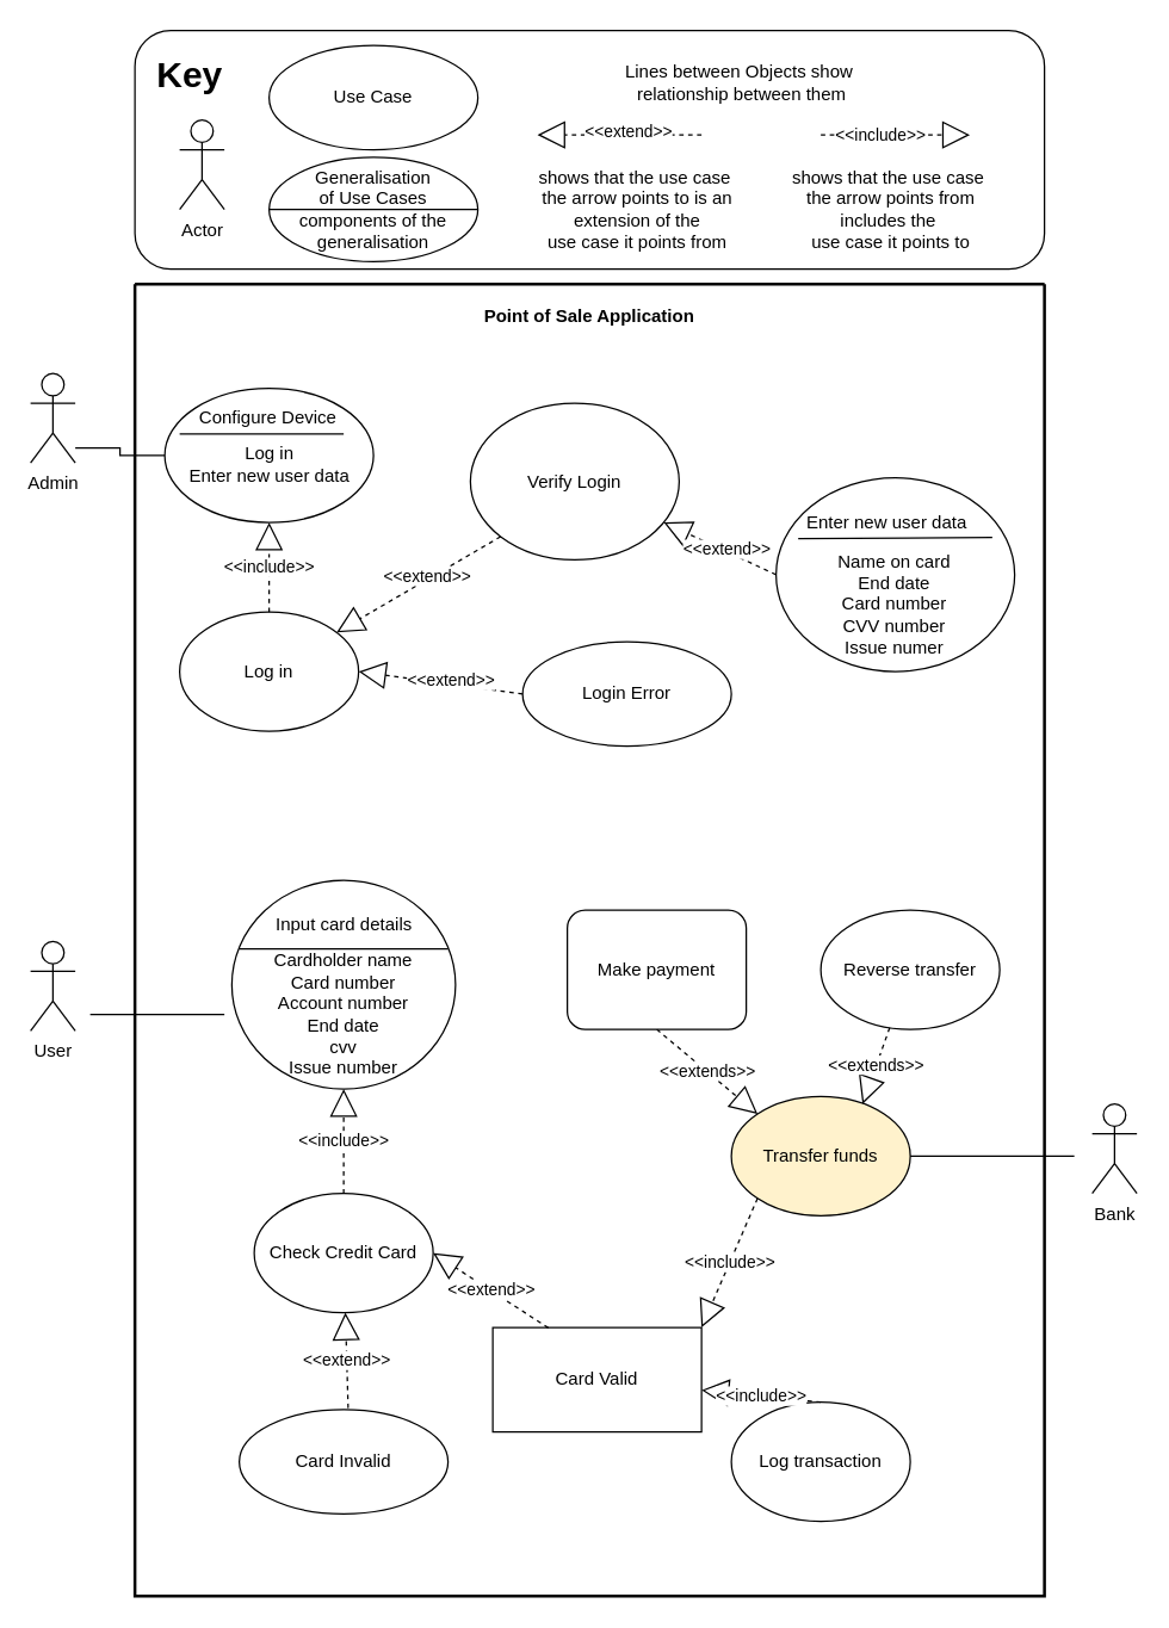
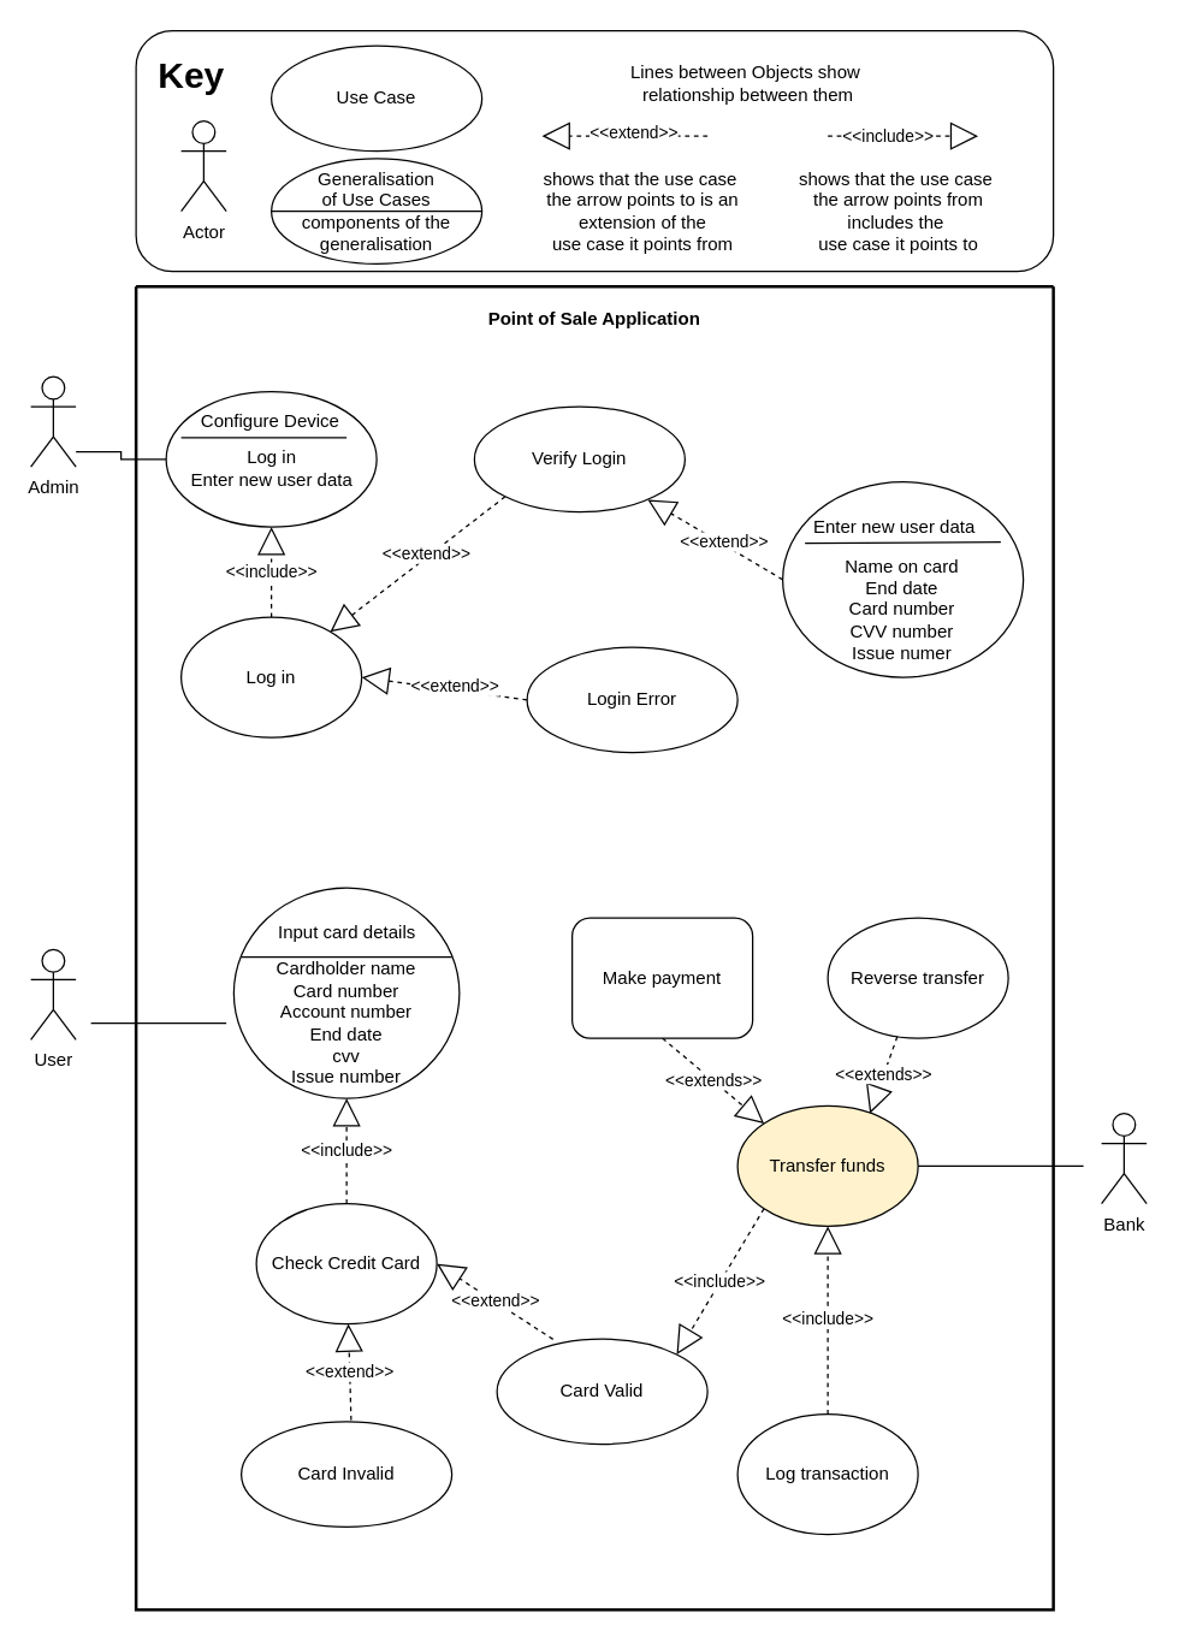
- <mxCell id="8" value="Verify Login" style="ellipse;whiteSpace=wrap;html=1;" parent="3" vertex="1"><mxGeometry x="225" y="80" width="140" height="105" as="geometry" /></mxCell>
+ <mxCell id="8" value="Verify Login" style="ellipse;whiteSpace=wrap;html=1;" parent="3" vertex="1"><mxGeometry x="225" y="80" width="140" height="70" as="geometry" /></mxCell>
- <mxCell id="6" value="Card Valid" style="whiteSpace=wrap;html=1;rounded=0;" parent="3" vertex="1"><mxGeometry x="240" y="700" width="140" height="70" as="geometry" /></mxCell>
+ <mxCell id="6" value="Card Valid" style="ellipse;whiteSpace=wrap;html=1;" parent="3" vertex="1"><mxGeometry x="240" y="700" width="140" height="70" as="geometry" /></mxCell>
- <mxCell id="38" value="&amp;lt;&amp;lt;include&amp;gt;&amp;gt;" style="endArrow=block;endSize=16;endFill=0;html=1;rounded=0;dashed=1;exitX=0.5;exitY=0;exitDx=0;exitDy=0;" parent="3" source="37" target="6" edge="1"><mxGeometry width="160" relative="1" as="geometry"><mxPoint x="440" y="344.96" as="sourcePoint" /><mxPoint x="580" y="325" as="targetPoint" /></mxGeometry></mxCell>
+ <mxCell id="38" value="&amp;lt;&amp;lt;include&amp;gt;&amp;gt;" style="endArrow=block;endSize=16;endFill=0;html=1;rounded=0;dashed=1;exitX=0.5;exitY=0;exitDx=0;exitDy=0;" parent="3" source="37" target="32" edge="1"><mxGeometry width="160" relative="1" as="geometry"><mxPoint x="440" y="344.96" as="sourcePoint" /><mxPoint x="580" y="325" as="targetPoint" /></mxGeometry></mxCell>
